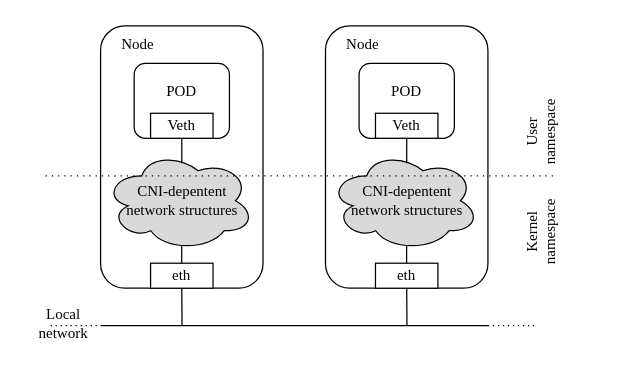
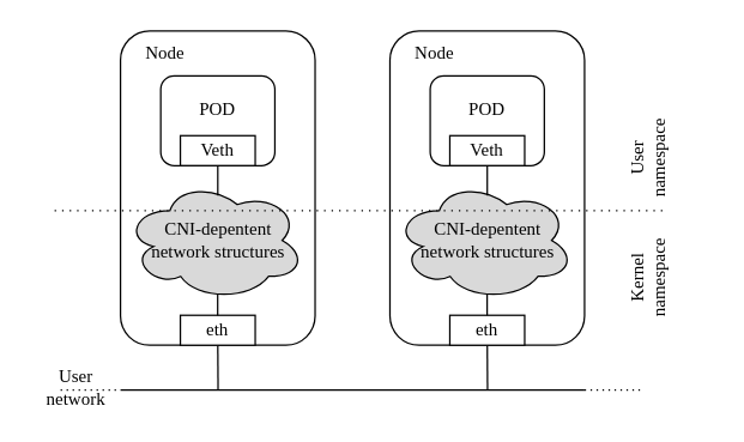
- <mxCell id="14" value="&lt;font face=&quot;newcomputermodern&quot;&gt;Local network&lt;/font&gt;" style="text;html=1;align=center;verticalAlign=middle;whiteSpace=wrap;rounded=0;shadow=0;" parent="1" vertex="1"><mxGeometry x="20" y="243" width="61" height="30" as="geometry" /></mxCell>
+ <mxCell id="14" value="&lt;font face=&quot;newcomputermodern&quot;&gt;User network&lt;/font&gt;" style="text;html=1;align=center;verticalAlign=middle;whiteSpace=wrap;rounded=0;shadow=0;" parent="1" vertex="1"><mxGeometry x="20" y="243" width="61" height="30" as="geometry" /></mxCell>
